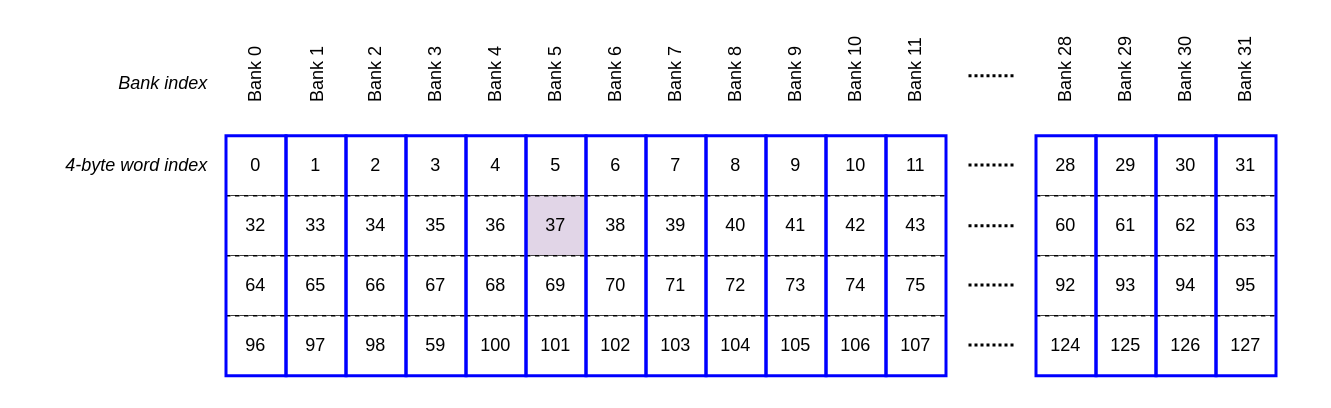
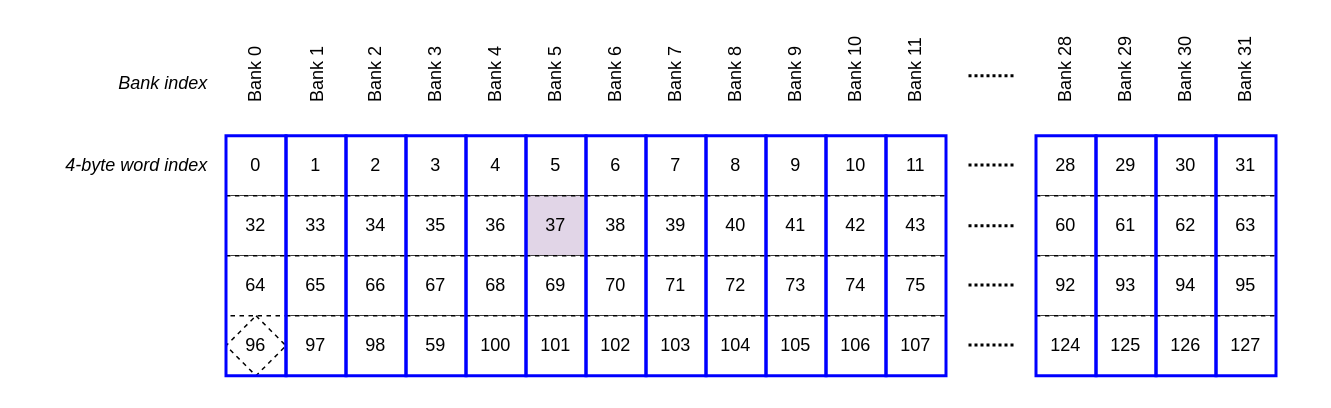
- <mxCell id="5" value="96" style="whiteSpace=wrap;html=1;aspect=fixed;dashed=1;" parent="1" vertex="1"><mxGeometry x="150" y="205" width="40" height="40" as="geometry" /></mxCell>
+ <mxCell id="5" value="96" style="rhombus;whiteSpace=wrap;html=1;aspect=fixed;dashed=1;" parent="1" vertex="1"><mxGeometry x="150" y="205" width="40" height="40" as="geometry" /></mxCell>
